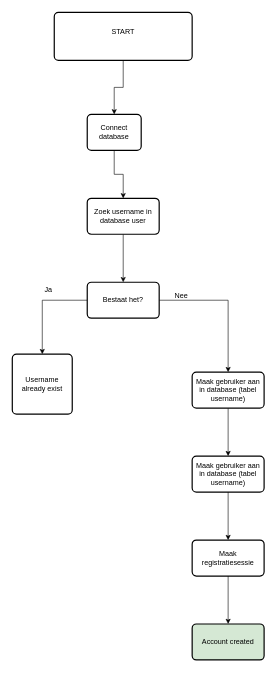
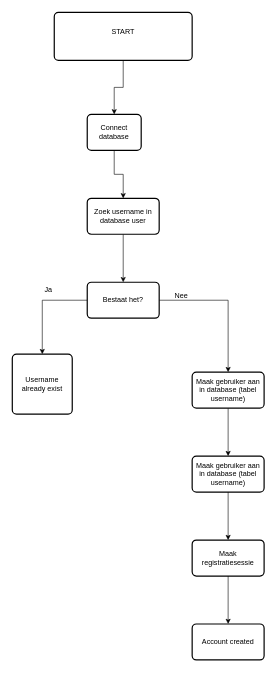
- <mxCell id="20" value="Account created" style="whiteSpace=wrap;html=1;rounded=1;absoluteArcSize=1;arcSize=14;strokeWidth=2;fillColor=#d5e8d4;" vertex="1" parent="1"><mxGeometry x="320" y="1040" width="120" height="60" as="geometry" /></mxCell>
+ <mxCell id="20" value="Account created" style="whiteSpace=wrap;html=1;rounded=1;absoluteArcSize=1;arcSize=14;strokeWidth=2;" vertex="1" parent="1"><mxGeometry x="320" y="1040" width="120" height="60" as="geometry" /></mxCell>
